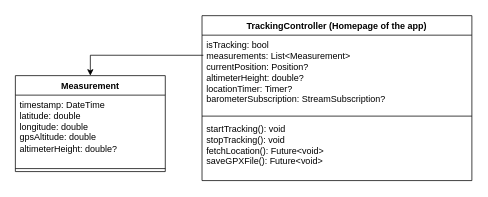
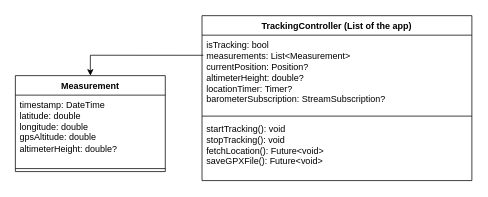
- <mxCell id="5" value="TrackingController (Homepage of the app)" style="swimlane;fontStyle=1;align=center;verticalAlign=top;childLayout=stackLayout;horizontal=1;startSize=26;horizontalStack=0;resizeParent=1;resizeParentMax=0;resizeLast=0;collapsible=1;marginBottom=0;whiteSpace=wrap;html=1;" vertex="1" parent="1"><mxGeometry x="269" y="20" width="360" height="220" as="geometry" /></mxCell>
+ <mxCell id="5" value="TrackingController (List of the app)" style="swimlane;fontStyle=1;align=center;verticalAlign=top;childLayout=stackLayout;horizontal=1;startSize=26;horizontalStack=0;resizeParent=1;resizeParentMax=0;resizeLast=0;collapsible=1;marginBottom=0;whiteSpace=wrap;html=1;" vertex="1" parent="1"><mxGeometry x="269" y="20" width="360" height="220" as="geometry" /></mxCell>
